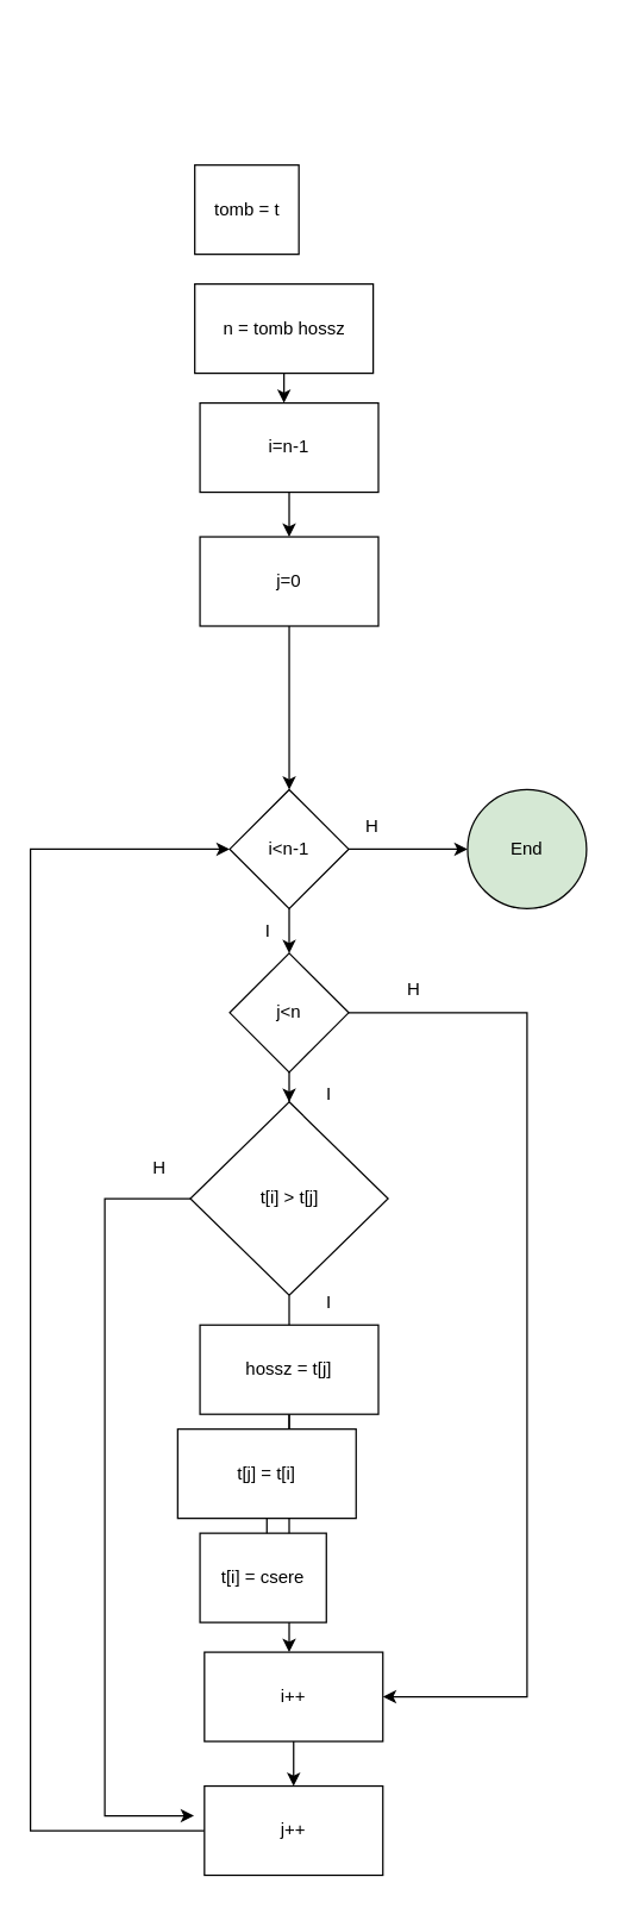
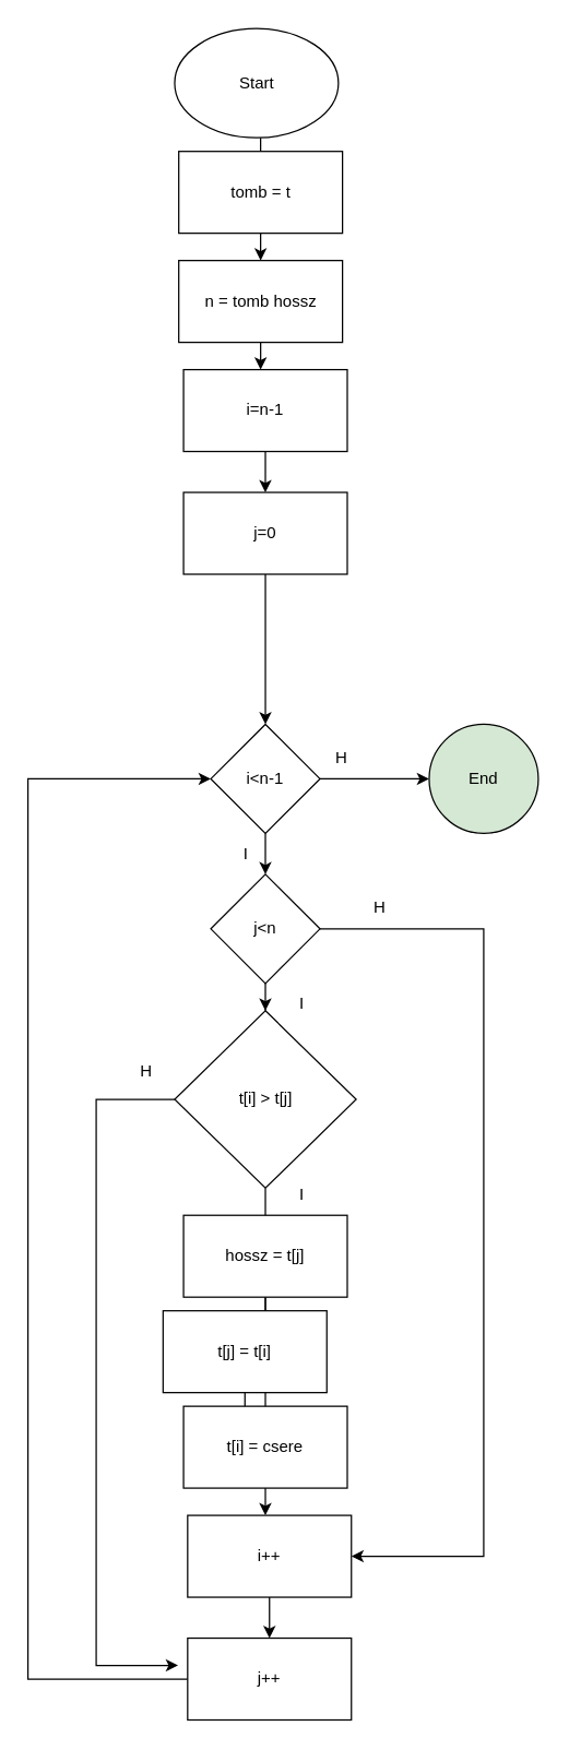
+ <mxCell id="3" value="Start&lt;br&gt;" style="ellipse;whiteSpace=wrap;html=1;" vertex="1" parent="1"><mxGeometry x="127.52" width="120" height="80" as="geometry" y="20" /></mxCell>
- <mxCell id="29" value="tomb = t" style="rounded=0;whiteSpace=wrap;html=1;" vertex="1" parent="1"><mxGeometry x="130.52" y="110" width="70" height="60" as="geometry" /></mxCell>
+ <mxCell id="29" value="tomb = t" style="rounded=0;whiteSpace=wrap;html=1;" vertex="1" parent="1"><mxGeometry x="130.52" y="110" width="120" height="60" as="geometry" /></mxCell>
+ <mxCell id="27" value="" style="edgeStyle=orthogonalEdgeStyle;rounded=0;orthogonalLoop=1;jettySize=auto;html=1;" edge="1" parent="1" source="3" target="28"><mxGeometry relative="1" as="geometry"><mxPoint x="190.52" y="180" as="sourcePoint" /><mxPoint x="190.52" y="270" as="targetPoint" /><Array as="points"><mxPoint x="190.52" y="180" /><mxPoint x="190.52" y="180" /></Array></mxGeometry></mxCell>
- <mxCell id="24" value="t[i] = csere" style="whiteSpace=wrap;html=1;" vertex="1" parent="1"><mxGeometry x="134.02" y="1030" width="85" height="60" as="geometry" /></mxCell>
+ <mxCell id="24" value="t[i] = csere" style="whiteSpace=wrap;html=1;" vertex="1" parent="1"><mxGeometry x="134.02" y="1030" width="120" height="60" as="geometry" /></mxCell>
